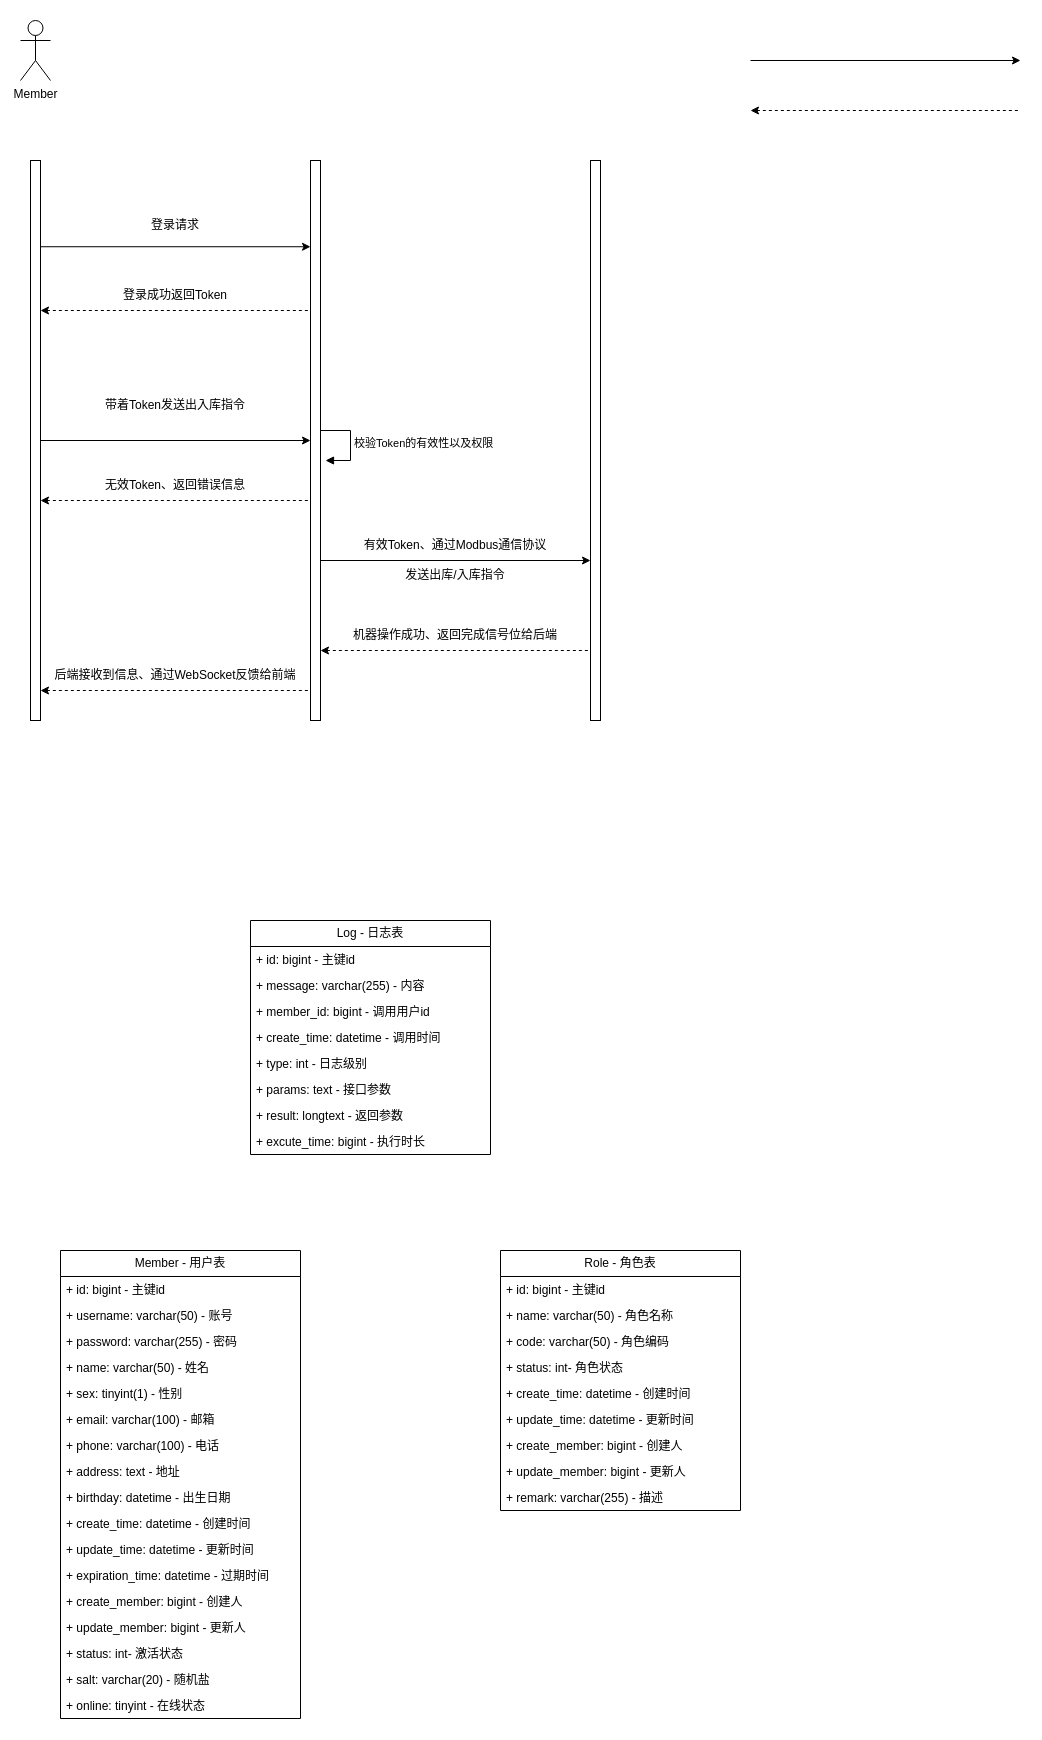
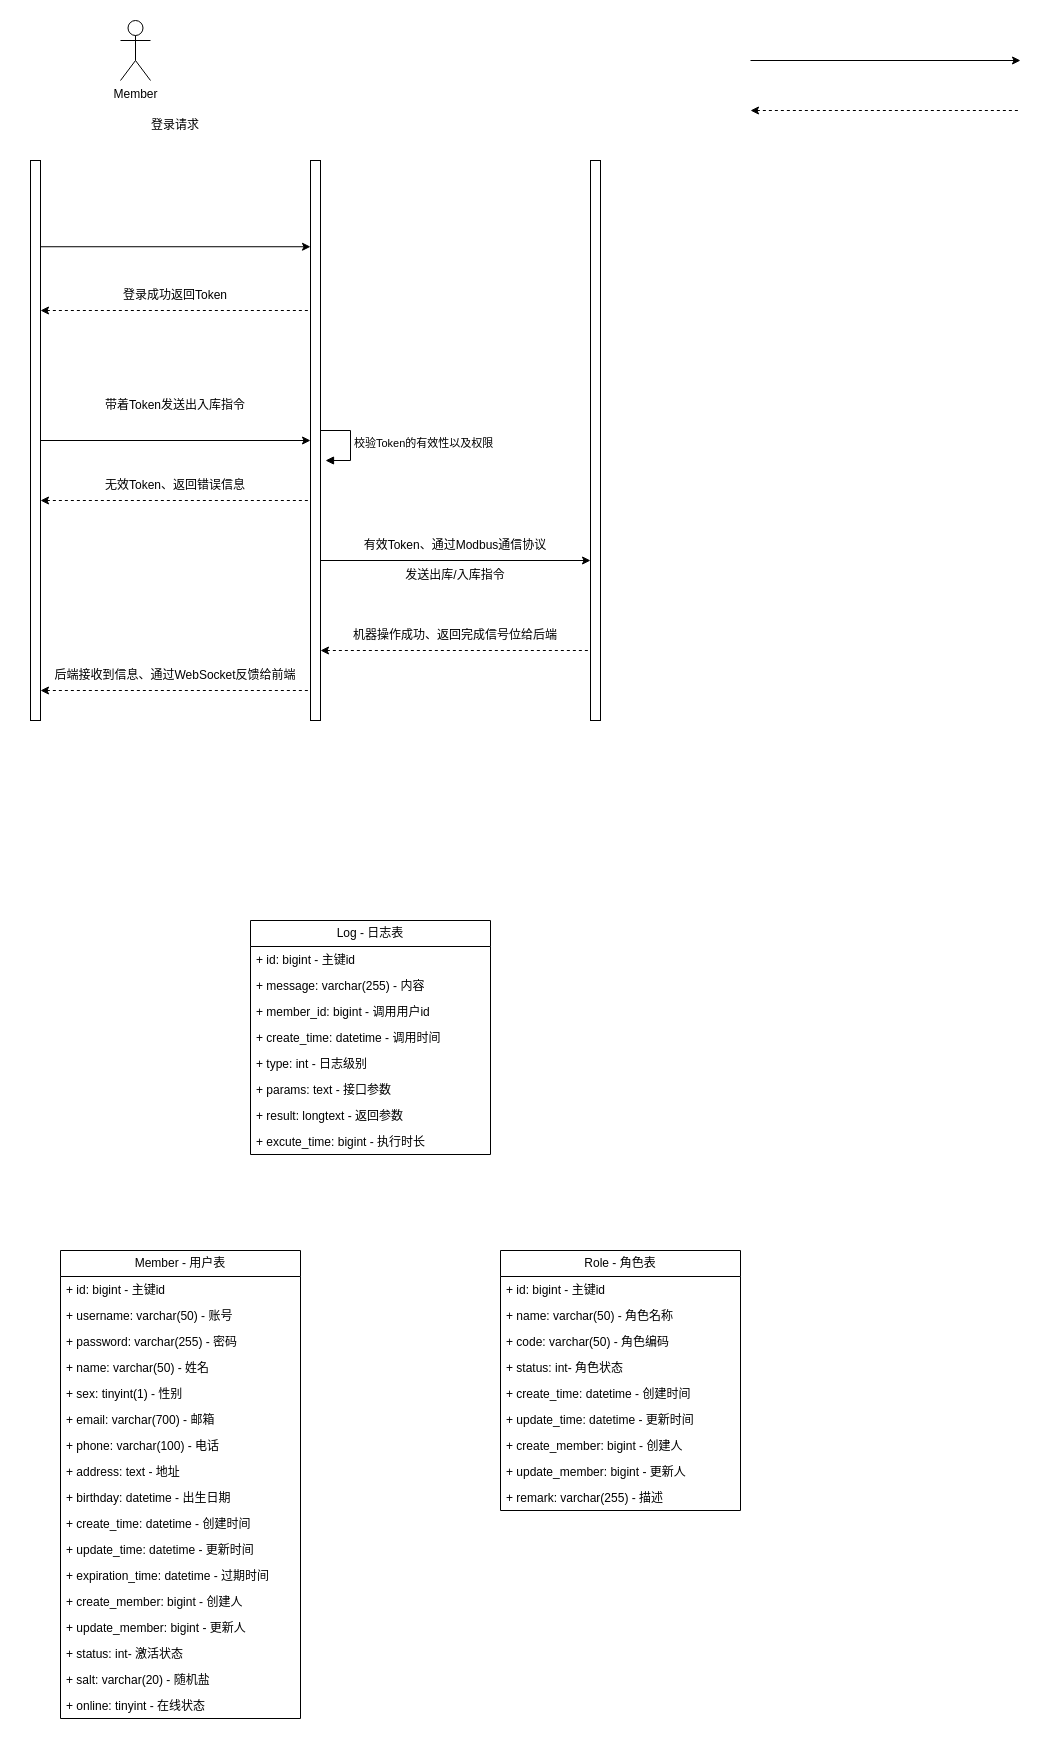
- <mxCell id="2" value="Member" style="shape=umlActor;verticalLabelPosition=bottom;verticalAlign=top;html=1;outlineConnect=0;" vertex="1" parent="1"><mxGeometry x="20" y="20" width="30" height="60" as="geometry" /></mxCell>
+ <mxCell id="2" value="Member" style="shape=umlActor;verticalLabelPosition=bottom;verticalAlign=top;html=1;outlineConnect=0;" vertex="1" parent="1"><mxGeometry x="120" y="20" width="30" height="60" as="geometry" /></mxCell>
- <mxCell id="7" value="登录请求" style="text;html=1;align=center;verticalAlign=middle;whiteSpace=wrap;rounded=0;" vertex="1" parent="1"><mxGeometry x="40" y="210" width="270" height="30" as="geometry" /></mxCell>
+ <mxCell id="7" value="登录请求" style="text;html=1;align=center;verticalAlign=middle;whiteSpace=wrap;rounded=0;" vertex="1" parent="1"><mxGeometry x="40" y="110" width="270" height="30" as="geometry" /></mxCell>
- <mxCell id="30" value="+ email: varchar(100) - 邮箱" style="text;strokeColor=none;fillColor=none;align=left;verticalAlign=top;spacingLeft=4;spacingRight=4;overflow=hidden;rotatable=0;points=[[0,0.5],[1,0.5]];portConstraint=eastwest;whiteSpace=wrap;html=1;" vertex="1" parent="24"><mxGeometry y="156" width="240" height="26" as="geometry" /></mxCell>
+ <mxCell id="30" value="+ email: varchar(700) - 邮箱" style="text;strokeColor=none;fillColor=none;align=left;verticalAlign=top;spacingLeft=4;spacingRight=4;overflow=hidden;rotatable=0;points=[[0,0.5],[1,0.5]];portConstraint=eastwest;whiteSpace=wrap;html=1;" vertex="1" parent="24"><mxGeometry y="156" width="240" height="26" as="geometry" /></mxCell>
